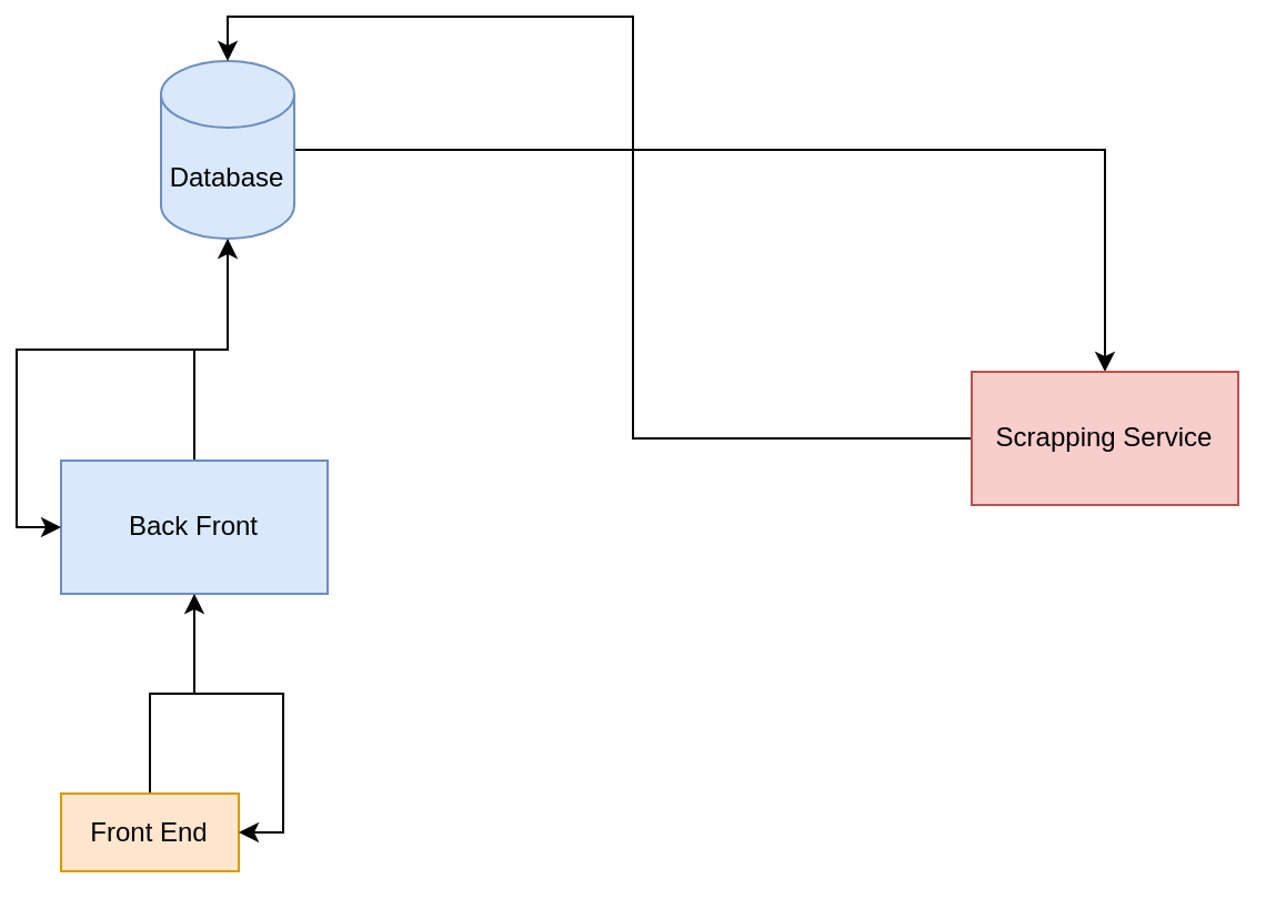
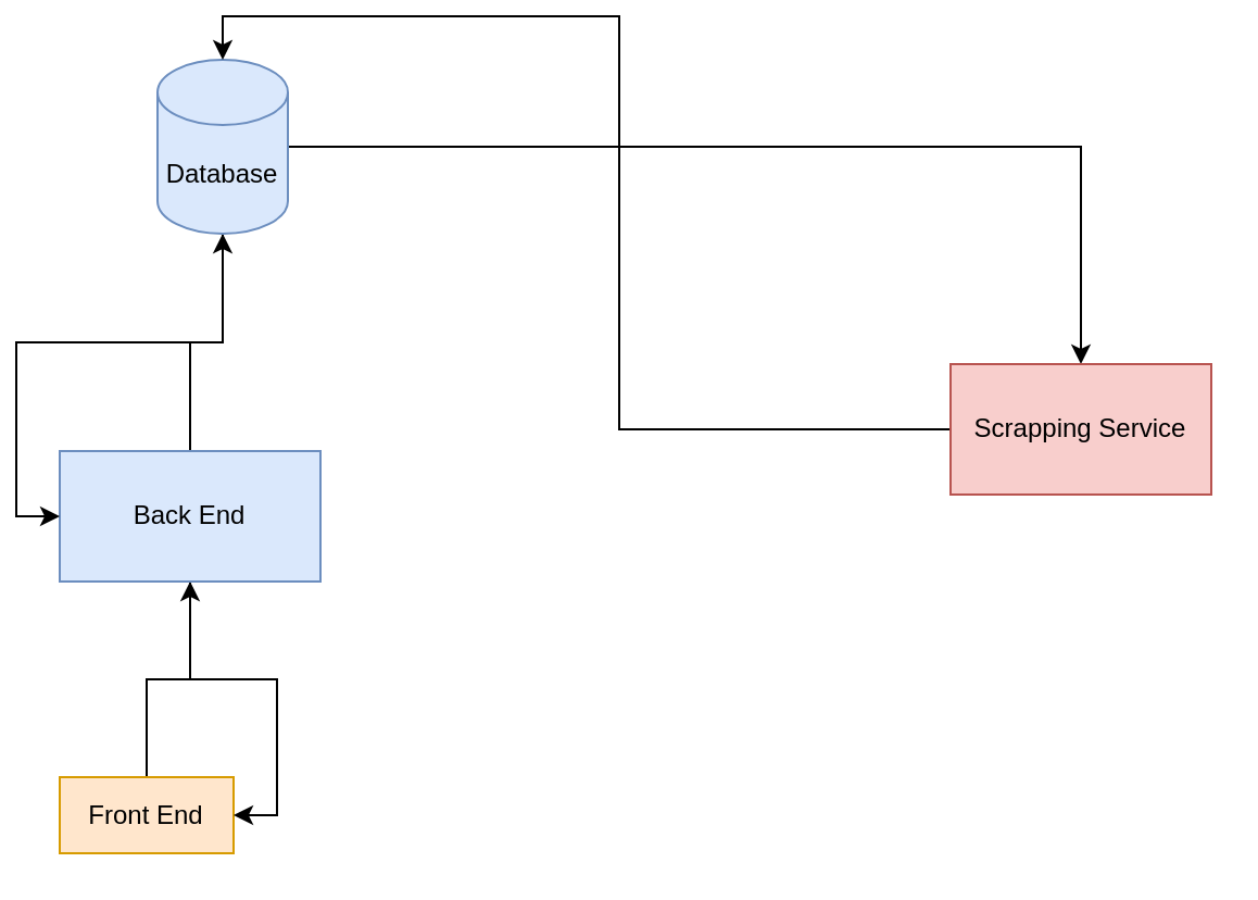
- <mxCell id="6" value="Back Front" style="rounded=0;whiteSpace=wrap;html=1;fillColor=#dae8fc;strokeColor=#6c8ebf;" vertex="1" parent="1"><mxGeometry x="20" y="200" width="120" height="60" as="geometry" /></mxCell>
+ <mxCell id="6" value="Back End" style="rounded=0;whiteSpace=wrap;html=1;fillColor=#dae8fc;strokeColor=#6c8ebf;" vertex="1" parent="1"><mxGeometry x="20" y="200" width="120" height="60" as="geometry" /></mxCell>
